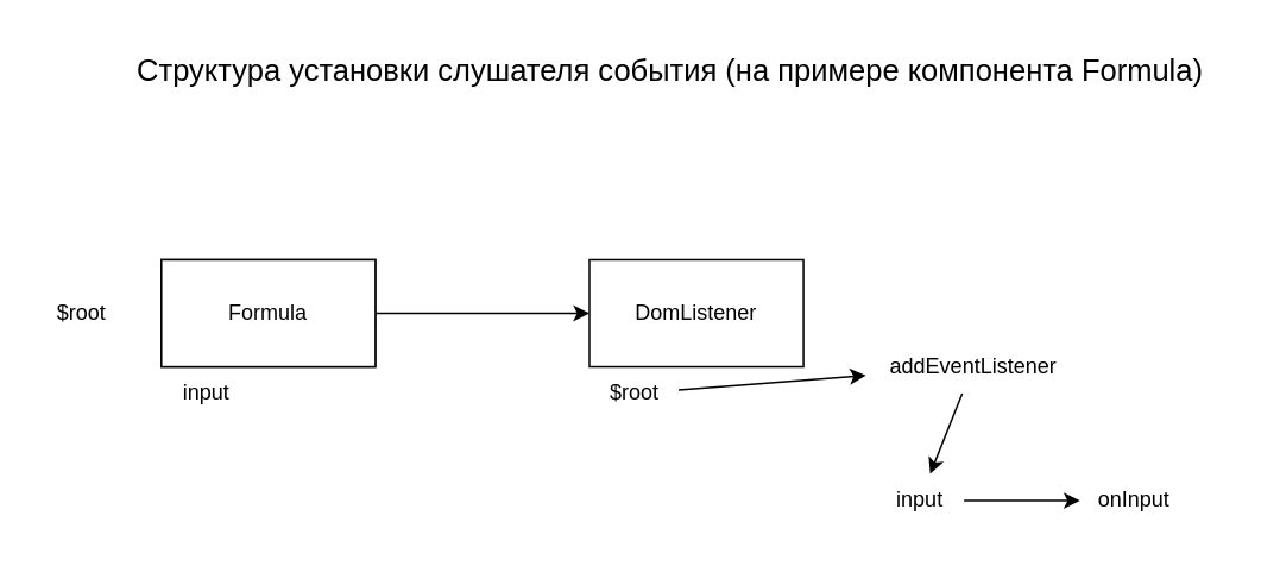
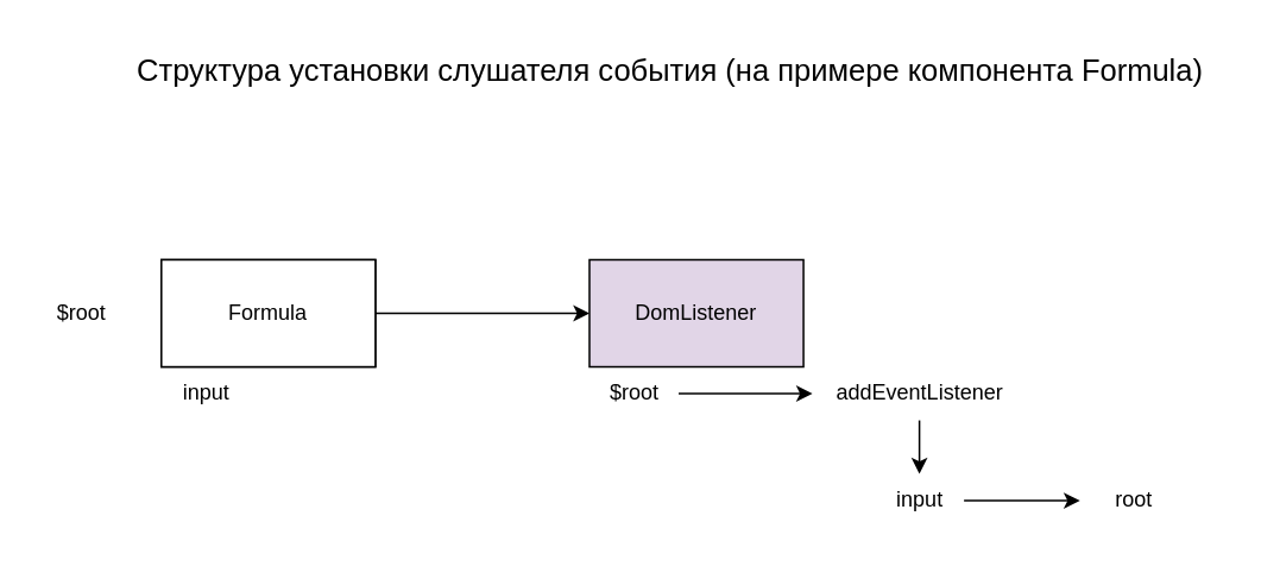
- <mxCell id="5" value="DomListener" style="rounded=0;whiteSpace=wrap;html=1;" vertex="1" parent="1"><mxGeometry x="330" y="145" width="120" height="60" as="geometry" /></mxCell>
+ <mxCell id="5" value="DomListener" style="rounded=0;whiteSpace=wrap;html=1;fillColor=#e1d5e7;" vertex="1" parent="1"><mxGeometry x="330" y="145" width="120" height="60" as="geometry" /></mxCell>
- <mxCell id="12" value="addEventListener" style="text;html=1;align=center;verticalAlign=middle;resizable=0;points=[];autosize=1;strokeColor=none;fillColor=none;" vertex="1" parent="1"><mxGeometry x="485" y="190" width="120" height="30" as="geometry" /></mxCell>
+ <mxCell id="12" value="addEventListener" style="text;html=1;align=center;verticalAlign=middle;resizable=0;points=[];autosize=1;strokeColor=none;fillColor=none;" vertex="1" parent="1"><mxGeometry x="455" y="205" width="120" height="30" as="geometry" /></mxCell>
- <mxCell id="13" value="onInput" style="text;html=1;align=center;verticalAlign=middle;resizable=0;points=[];autosize=1;strokeColor=none;fillColor=none;" vertex="1" parent="1"><mxGeometry x="605" y="265" width="60" height="30" as="geometry" /></mxCell>
+ <mxCell id="13" value="root" style="text;html=1;align=center;verticalAlign=middle;resizable=0;points=[];autosize=1;strokeColor=none;fillColor=none;" vertex="1" parent="1"><mxGeometry x="605" y="265" width="60" height="30" as="geometry" /></mxCell>
